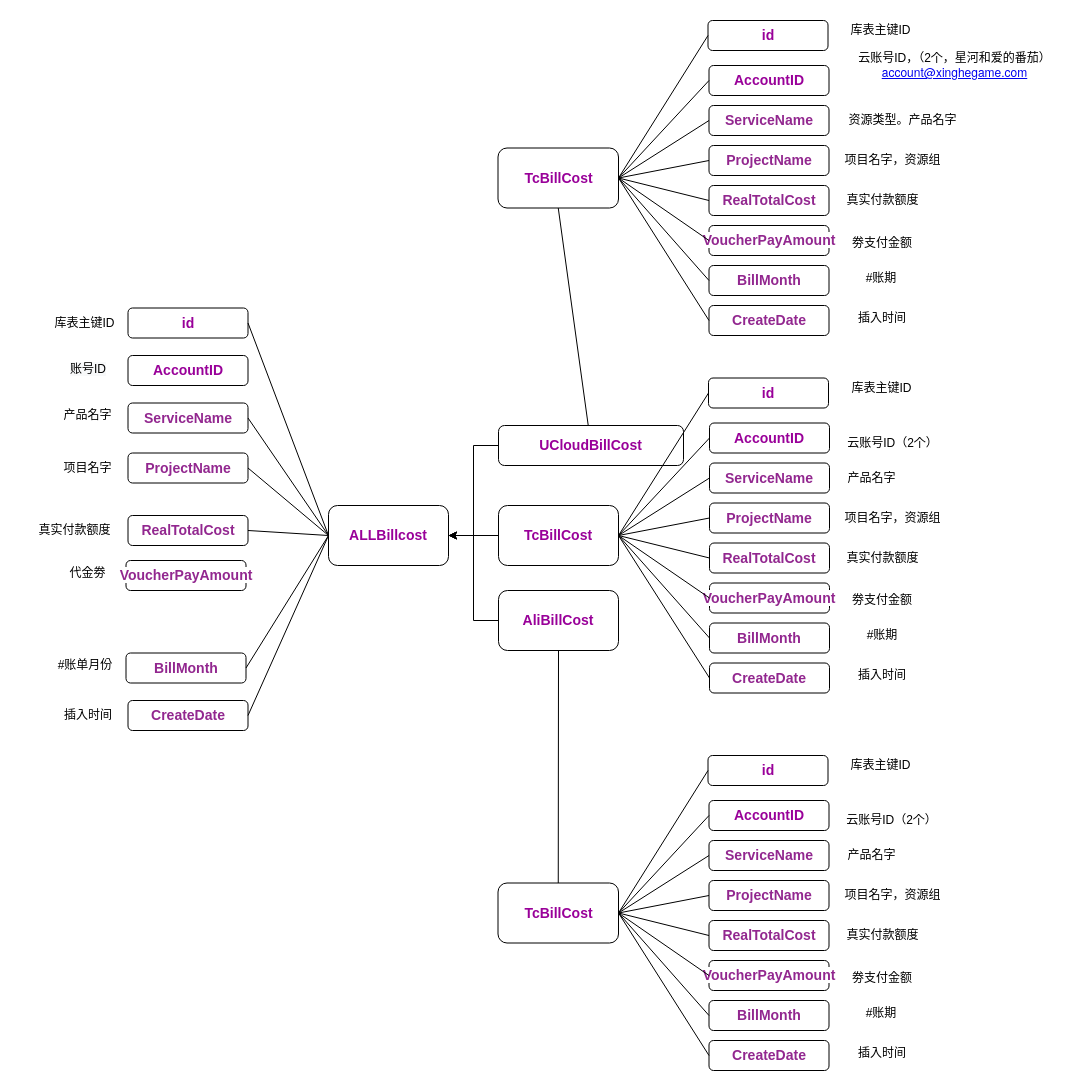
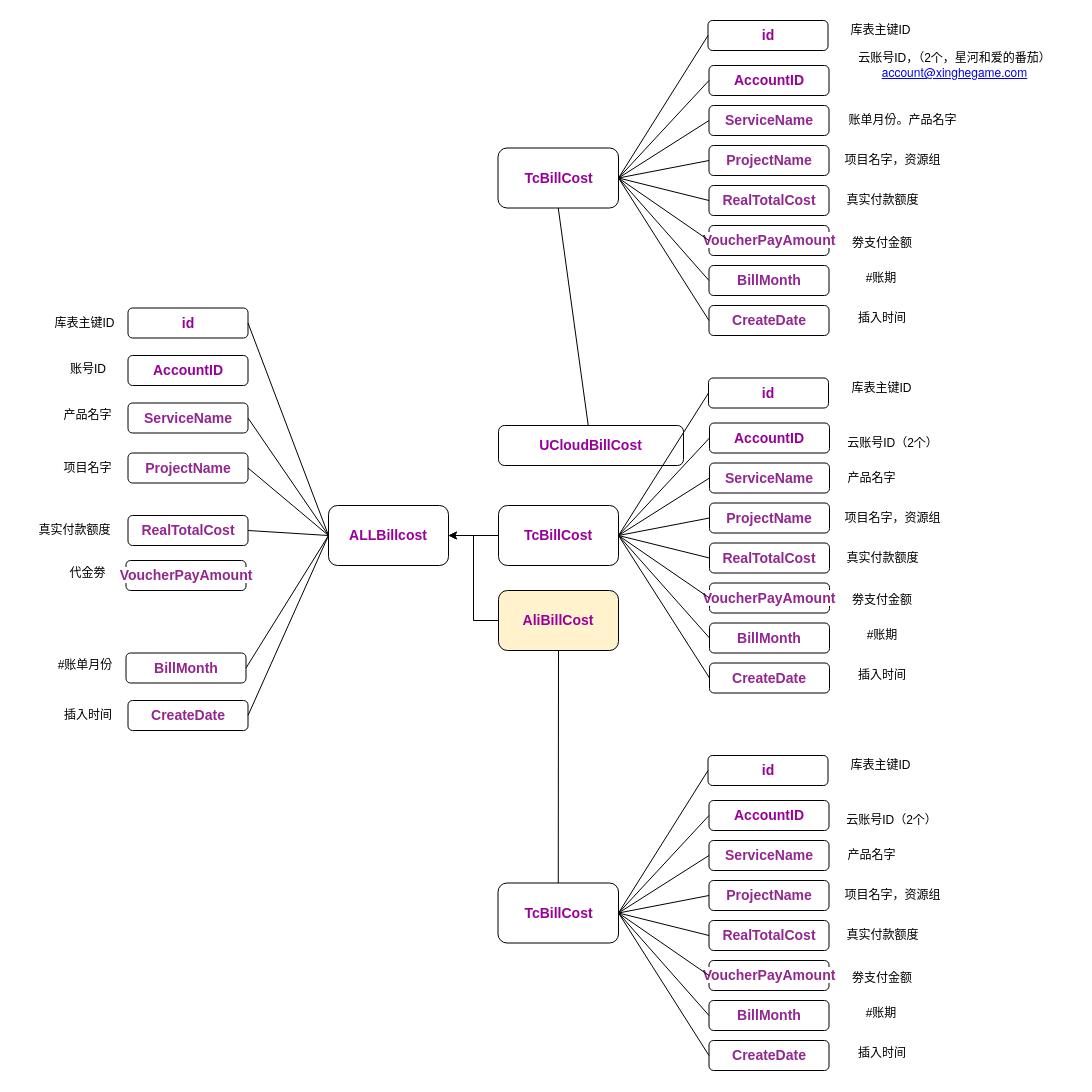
- <mxCell id="13" value="资源类型。产品名字" style="text;html=1;strokeColor=none;fillColor=none;align=center;verticalAlign=middle;whiteSpace=wrap;rounded=0;" parent="1" vertex="1"><mxGeometry x="827" y="110" width="151" height="20" as="geometry" /></mxCell>
+ <mxCell id="13" value="账单月份。产品名字" style="text;html=1;strokeColor=none;fillColor=none;align=center;verticalAlign=middle;whiteSpace=wrap;rounded=0;" parent="1" vertex="1"><mxGeometry x="827" y="110" width="151" height="20" as="geometry" /></mxCell>
- <mxCell id="4" style="edgeStyle=orthogonalEdgeStyle;rounded=0;orthogonalLoop=1;jettySize=auto;html=1;exitX=0;exitY=0.5;exitDx=0;exitDy=0;entryX=1;entryY=0.5;entryDx=0;entryDy=0;" parent="1" source="5" target="3" edge="1"><mxGeometry relative="1" as="geometry" /></mxCell>
- <mxCell id="54" value="&lt;b&gt;&lt;font color=&quot;#990099&quot; style=&quot;font-size: 14px&quot;&gt;AliBillCost&lt;/font&gt;&lt;/b&gt;" style="rounded=1;whiteSpace=wrap;html=1;" parent="1" vertex="1"><mxGeometry x="498" y="590" width="120" height="60" as="geometry" /></mxCell>
+ <mxCell id="54" value="&lt;b&gt;&lt;font color=&quot;#990099&quot; style=&quot;font-size: 14px&quot;&gt;AliBillCost&lt;/font&gt;&lt;/b&gt;" style="rounded=1;whiteSpace=wrap;html=1;fillColor=#fff2cc;" parent="1" vertex="1"><mxGeometry x="498" y="590" width="120" height="60" as="geometry" /></mxCell>
